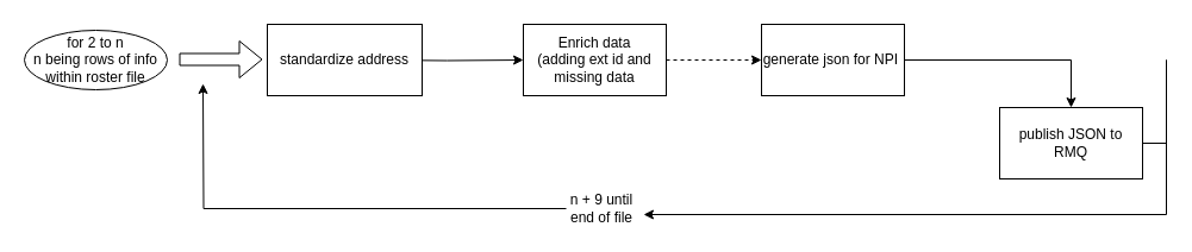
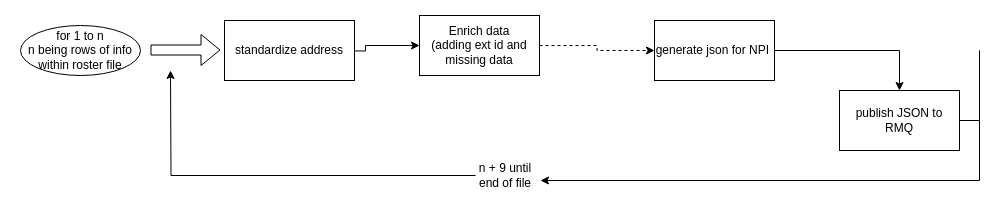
- <mxCell id="11" value="for 2 to n&lt;div&gt;n being rows of info within roster file&lt;/div&gt;" style="ellipse;whiteSpace=wrap;html=1;" vertex="1" parent="1"><mxGeometry x="20" y="25" width="120" height="50" as="geometry" /></mxCell>
+ <mxCell id="11" value="for 1 to n&lt;div&gt;n being rows of info within roster file&lt;/div&gt;" style="ellipse;whiteSpace=wrap;html=1;" vertex="1" parent="1"><mxGeometry x="20" y="25" width="120" height="50" as="geometry" /></mxCell>
- <mxCell id="5" value="Enrich data&lt;div&gt;(adding ext id and missing data&lt;/div&gt;" style="whiteSpace=wrap;html=1;rounded=0;" vertex="1" parent="1"><mxGeometry x="439" y="20" width="120" height="60" as="geometry" /></mxCell>
+ <mxCell id="5" value="Enrich data&lt;div&gt;(adding ext id and missing data&lt;/div&gt;" style="whiteSpace=wrap;html=1;rounded=0;" vertex="1" parent="1"><mxGeometry x="419" y="15" width="120" height="60" as="geometry" /></mxCell>
- <mxCell id="7" value="generate json for NPI&amp;nbsp;" style="whiteSpace=wrap;html=1;rounded=0;" vertex="1" parent="1"><mxGeometry x="639" y="20" width="120" height="60" as="geometry" /></mxCell>
+ <mxCell id="7" value="generate json for NPI&amp;nbsp;" style="whiteSpace=wrap;html=1;rounded=0;" vertex="1" parent="1"><mxGeometry x="654" y="20" width="120" height="60" as="geometry" /></mxCell>
